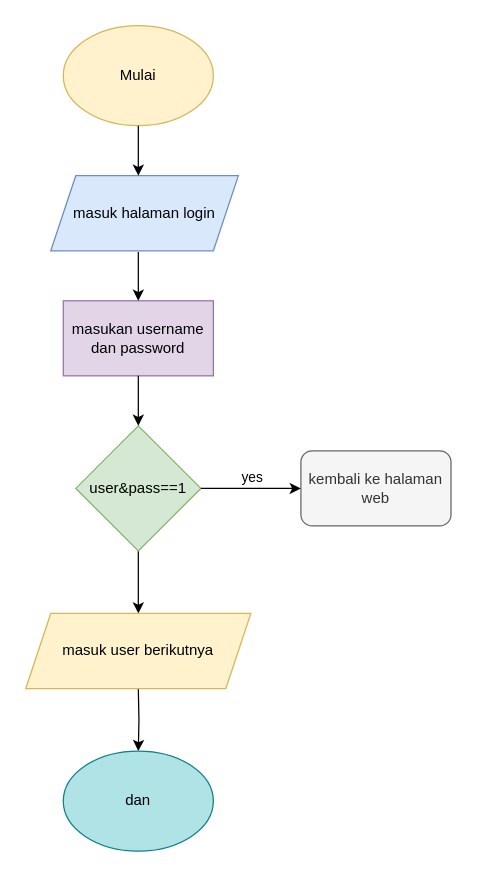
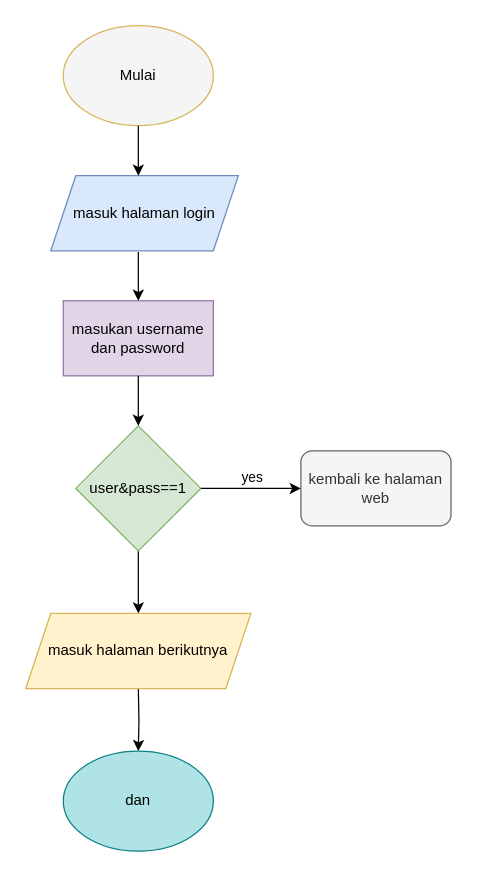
- <mxCell id="2" value="Mulai" style="ellipse;whiteSpace=wrap;html=1;fillColor=#fff2cc;strokeColor=#d6b656;" parent="1" vertex="1"><mxGeometry x="50" y="20" width="120" height="80" as="geometry" /></mxCell>
+ <mxCell id="2" value="Mulai" style="ellipse;whiteSpace=wrap;html=1;fillColor=#f5f5f5;strokeColor=#d6b656;" parent="1" vertex="1"><mxGeometry x="50" y="20" width="120" height="80" as="geometry" /></mxCell>
- <mxCell id="16" value="&lt;span&gt;masuk user berikutnya&lt;/span&gt;" style="shape=parallelogram;perimeter=parallelogramPerimeter;whiteSpace=wrap;html=1;fixedSize=1;fillColor=#fff2cc;strokeColor=#d6b656;" vertex="1" parent="1"><mxGeometry x="20" y="490" width="180" height="60" as="geometry" /></mxCell>
+ <mxCell id="16" value="&lt;span&gt;masuk halaman berikutnya&lt;/span&gt;" style="shape=parallelogram;perimeter=parallelogramPerimeter;whiteSpace=wrap;html=1;fixedSize=1;fillColor=#fff2cc;strokeColor=#d6b656;" vertex="1" parent="1"><mxGeometry x="20" y="490" width="180" height="60" as="geometry" /></mxCell>
